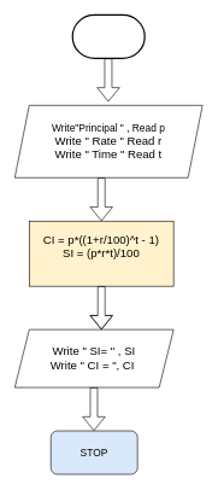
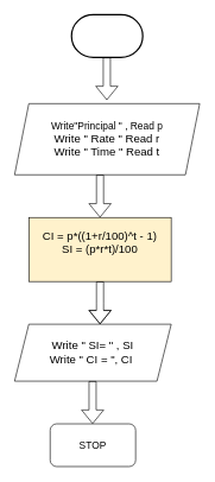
- <mxCell id="6" value="&lt;font style=&quot;font-size: 14px;&quot;&gt;STOP&lt;/font&gt;" style="rounded=1;whiteSpace=wrap;html=1;fillColor=#dae8fc;" parent="1" vertex="1"><mxGeometry x="70" y="595" width="120" height="60" as="geometry" /></mxCell>
+ <mxCell id="6" value="&lt;font style=&quot;font-size: 14px;&quot;&gt;STOP&lt;/font&gt;" style="rounded=1;whiteSpace=wrap;html=1;" parent="1" vertex="1"><mxGeometry x="70" y="595" width="120" height="60" as="geometry" /></mxCell>
